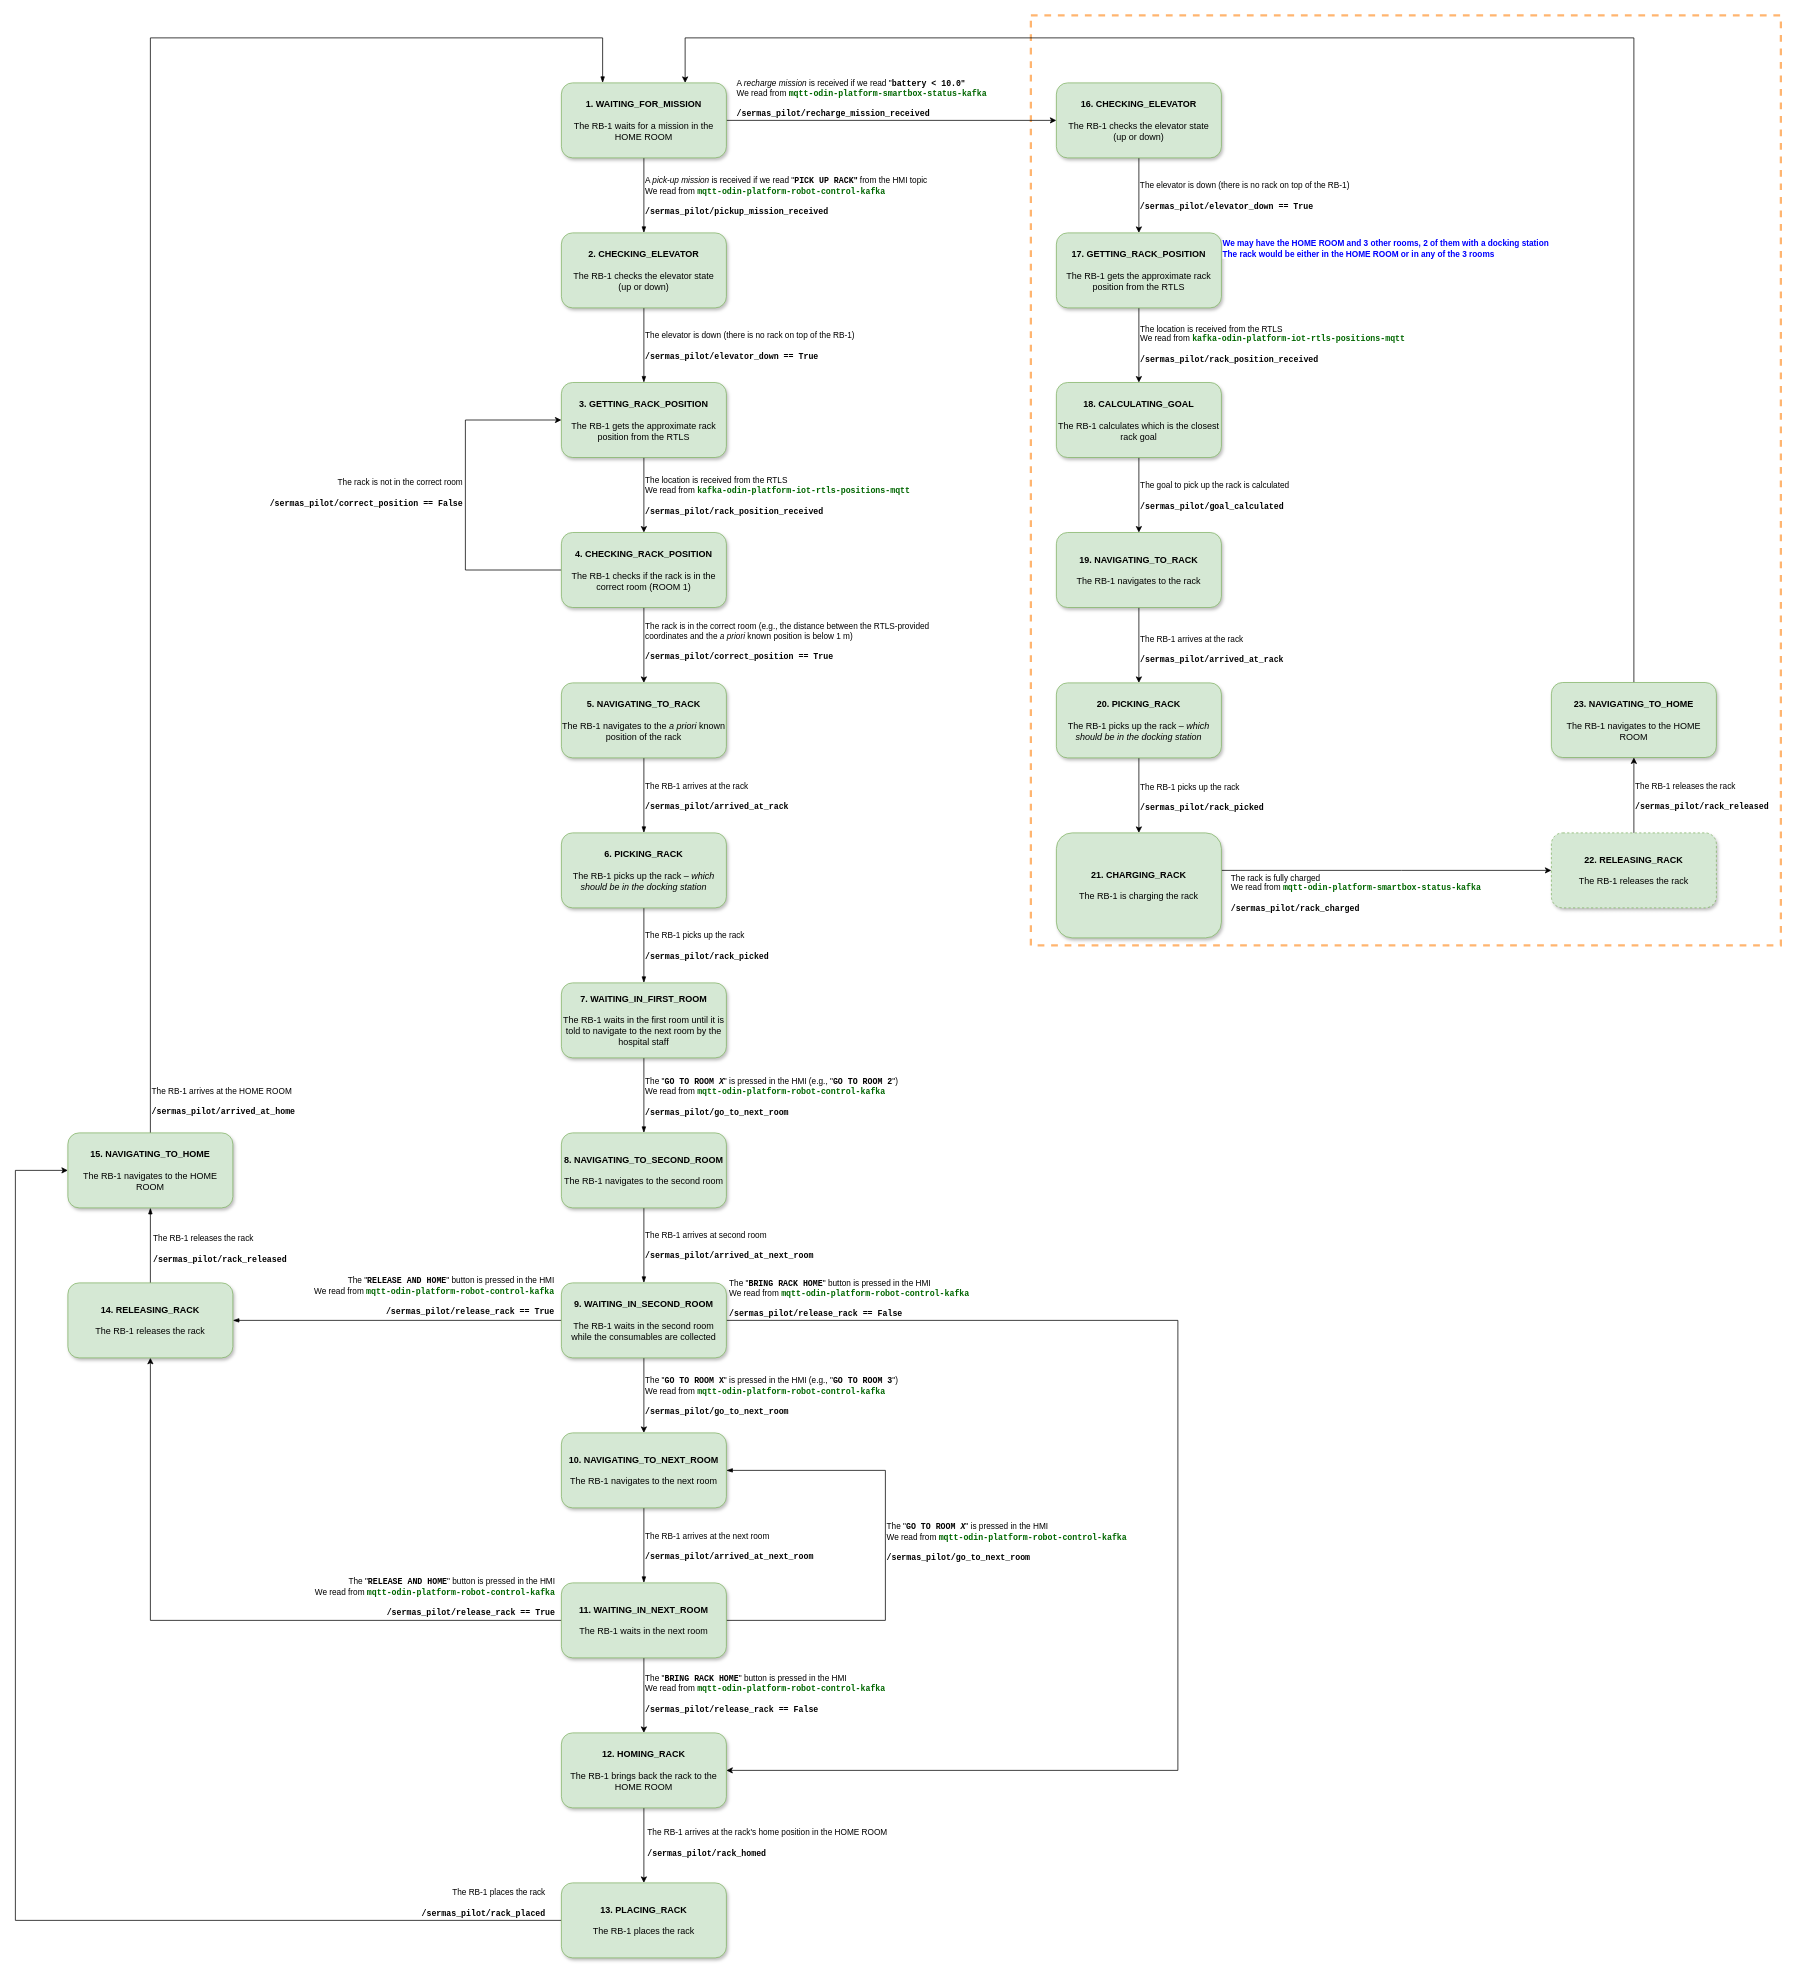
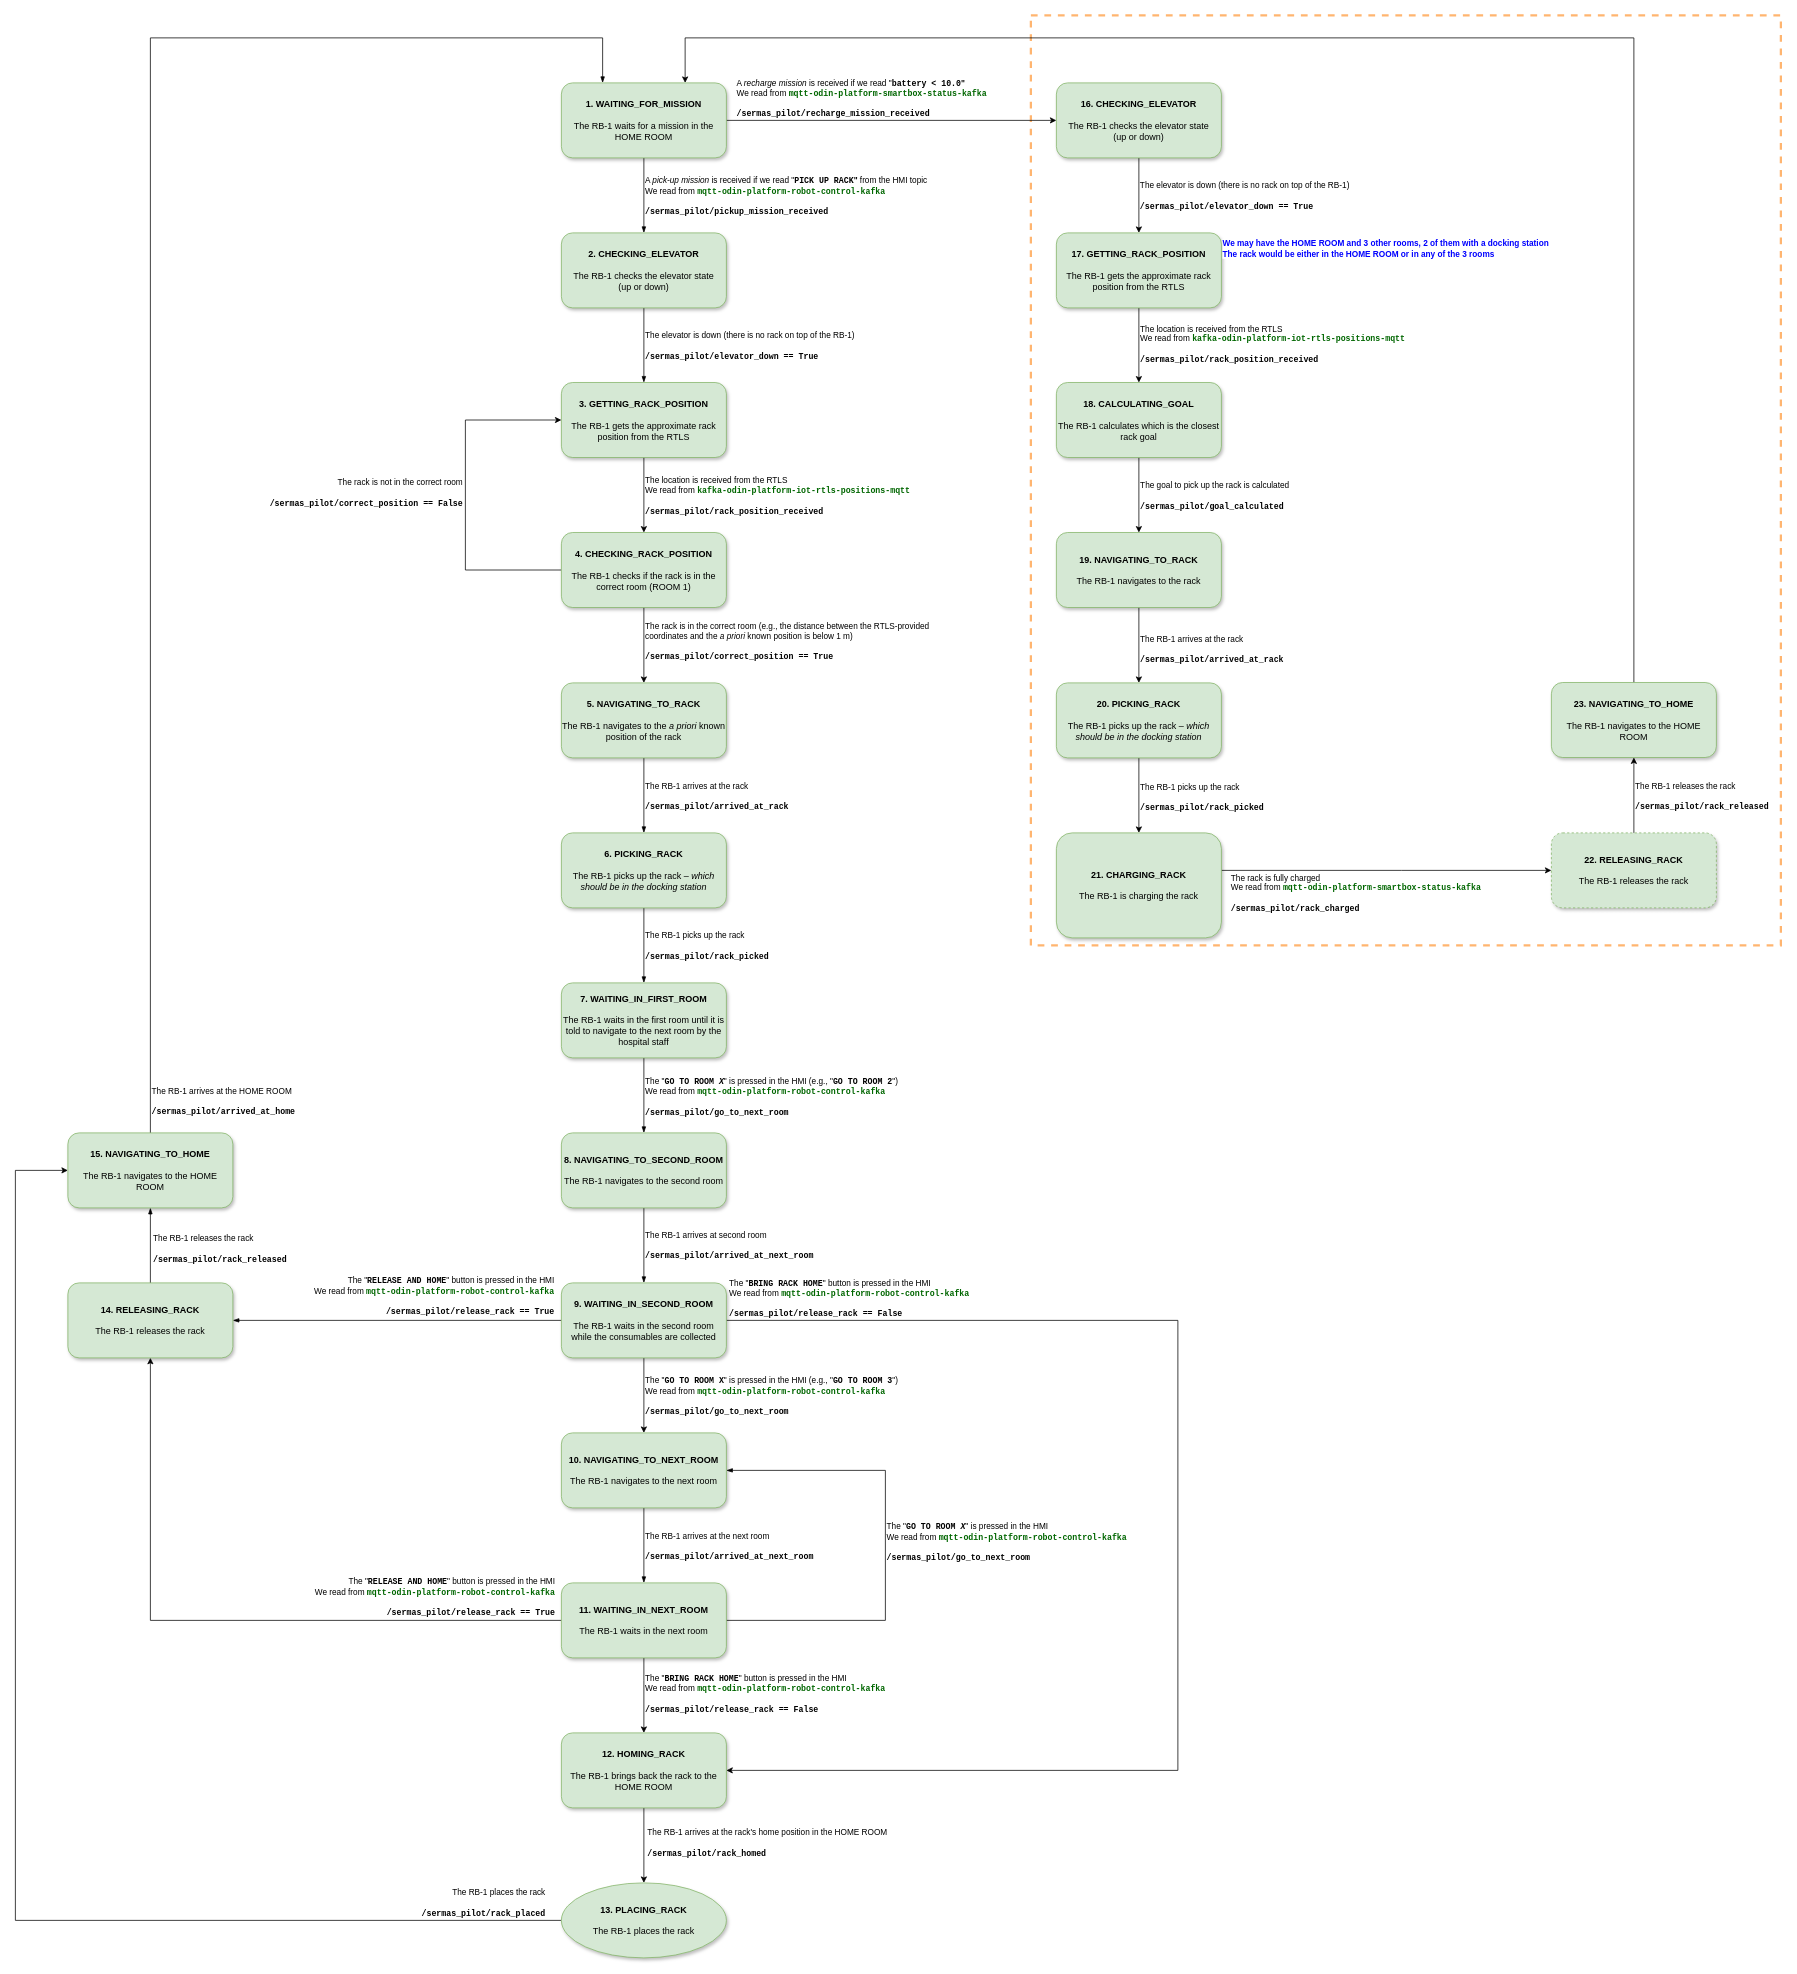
- <mxCell id="38" value="&lt;b&gt;13. PLACING_RACK&lt;br&gt;&lt;/b&gt;&lt;br&gt;The RB-1 places the rack" style="rounded=1;whiteSpace=wrap;html=1;textShadow=0;shadow=1;fillColor=#d5e8d4;strokeColor=#82b366;movable=0;resizable=0;rotatable=0;deletable=0;editable=0;locked=1;connectable=0;container=0;" parent="1" vertex="1"><mxGeometry x="748" y="2510" width="220" height="100" as="geometry" /></mxCell>
+ <mxCell id="38" value="&lt;b&gt;13. PLACING_RACK&lt;br&gt;&lt;/b&gt;&lt;br&gt;The RB-1 places the rack" style="ellipse;whiteSpace=wrap;html=1;textShadow=0;shadow=1;fillColor=#d5e8d4;strokeColor=#82b366;movable=0;resizable=0;rotatable=0;deletable=0;editable=0;locked=1;connectable=0;container=0;" parent="1" vertex="1"><mxGeometry x="748" y="2510" width="220" height="100" as="geometry" /></mxCell>
